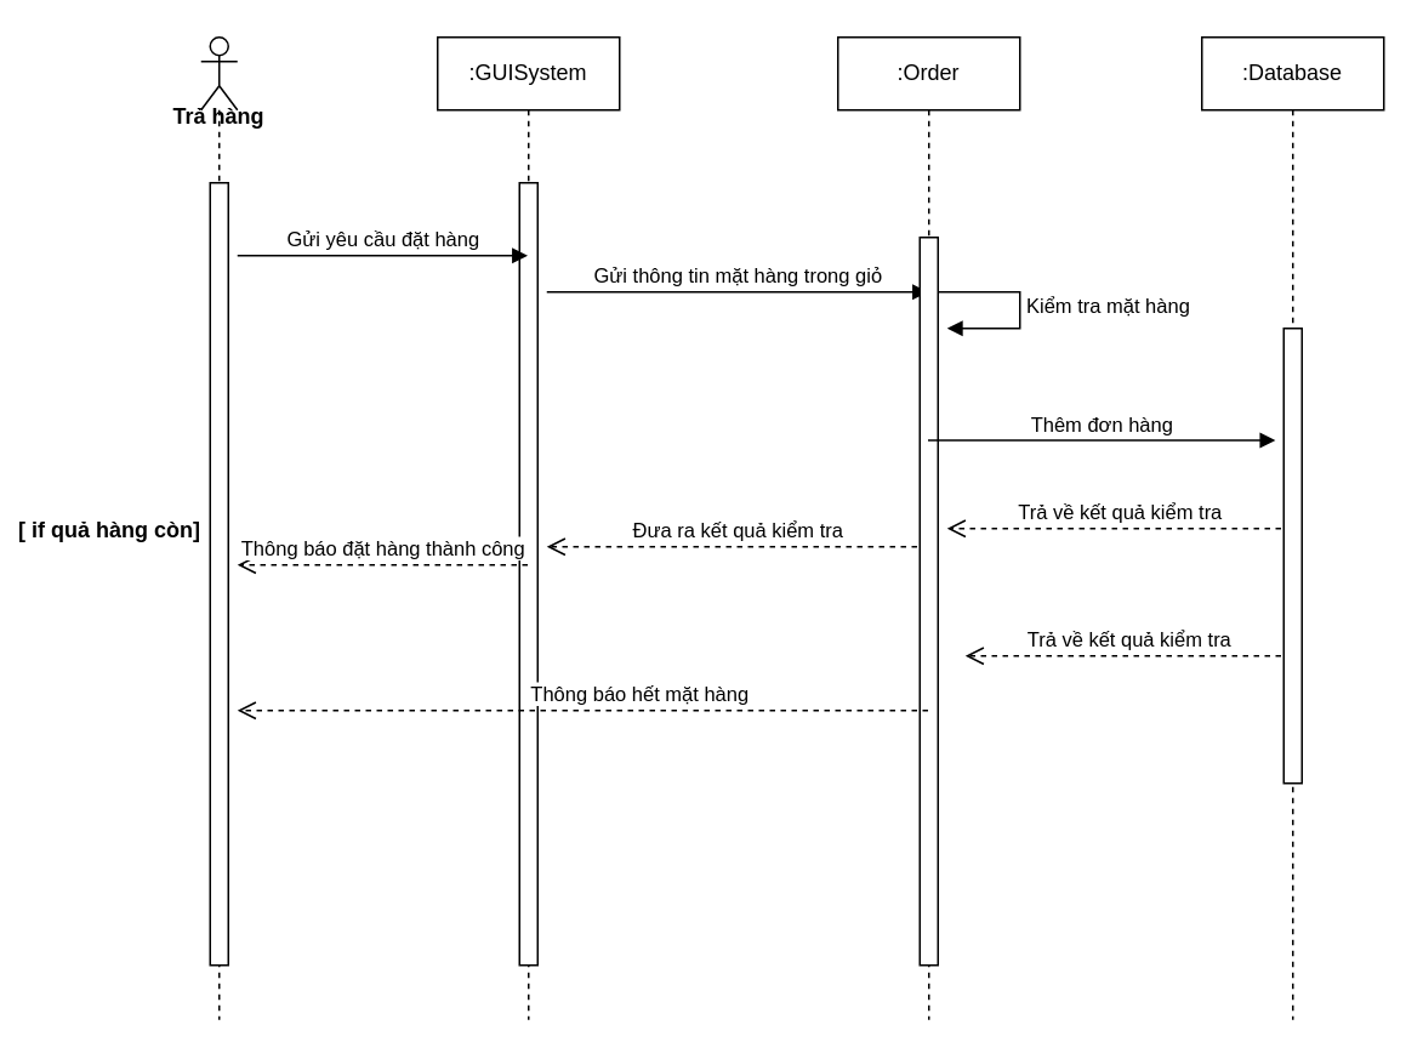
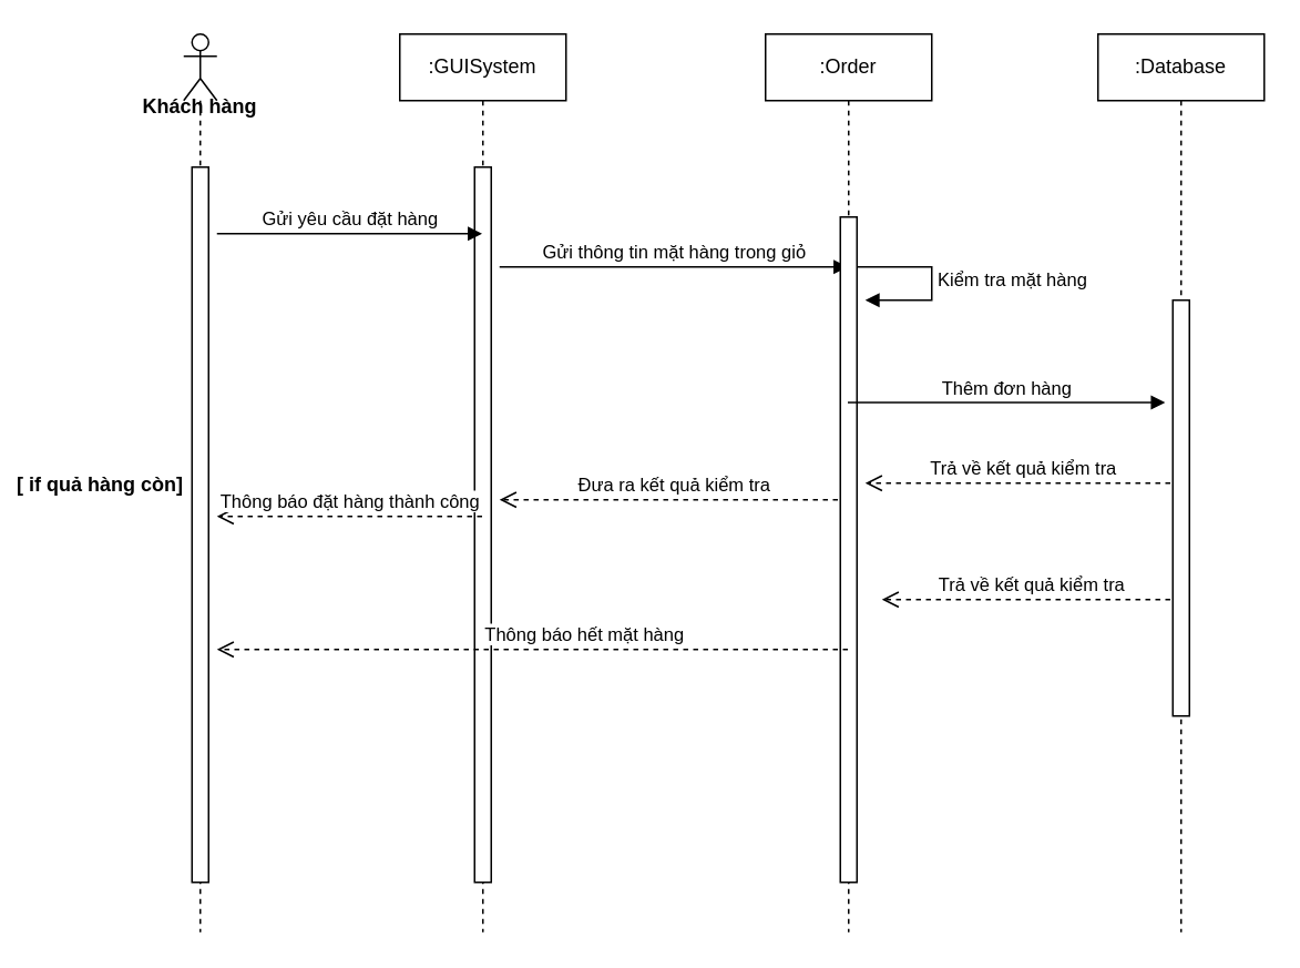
- <mxCell id="4" value="Trả hàng" style="text;align=center;fontStyle=1;verticalAlign=middle;spacingLeft=3;spacingRight=3;strokeColor=none;rotatable=0;points=[[0,0.5],[1,0.5]];portConstraint=eastwest;" vertex="1" parent="1"><mxGeometry x="80" y="50" width="80" height="26" as="geometry" /></mxCell>
+ <mxCell id="4" value="Khách hàng" style="text;align=center;fontStyle=1;verticalAlign=middle;spacingLeft=3;spacingRight=3;strokeColor=none;rotatable=0;points=[[0,0.5],[1,0.5]];portConstraint=eastwest;" vertex="1" parent="1"><mxGeometry x="80" y="50" width="80" height="26" as="geometry" /></mxCell>
